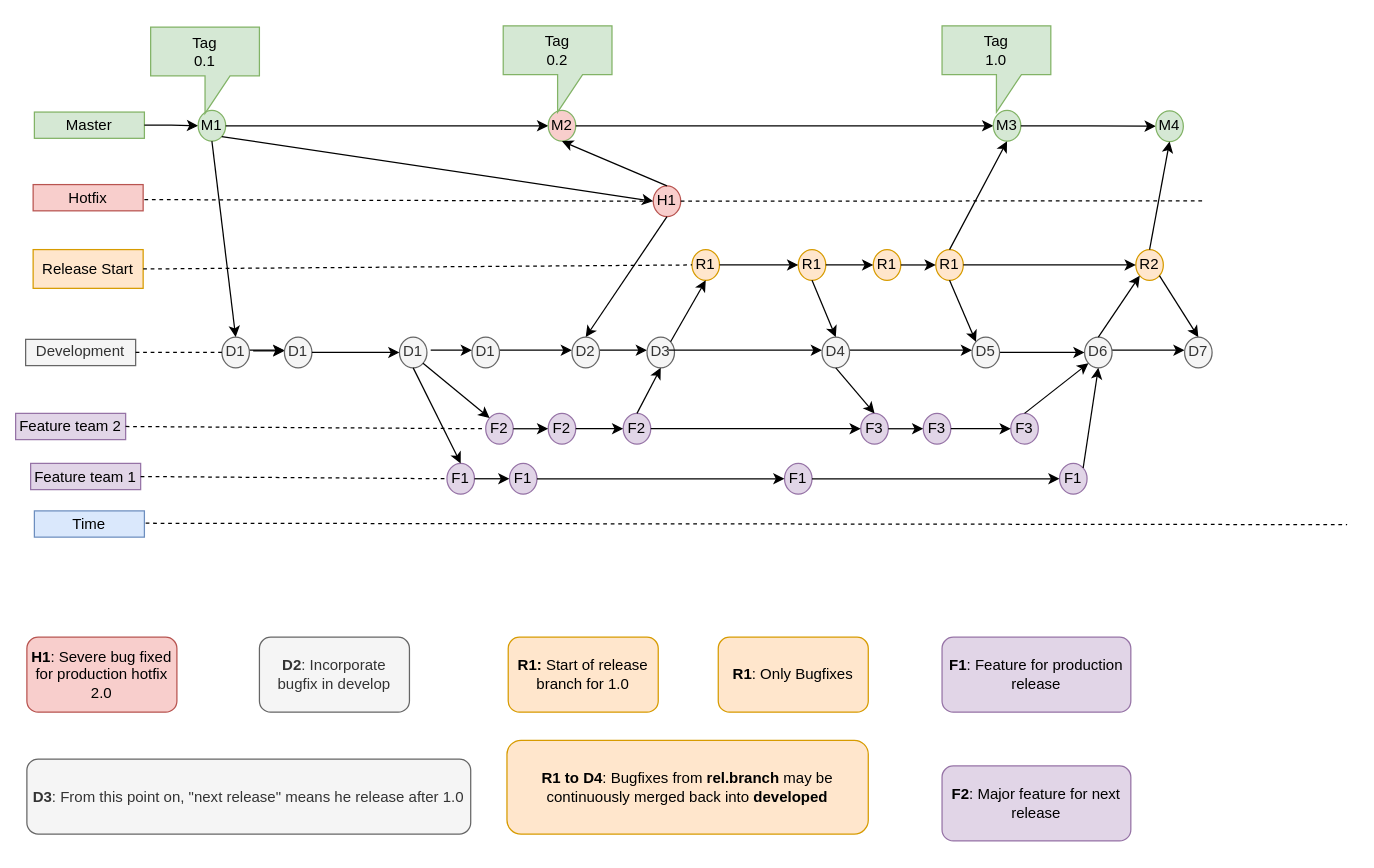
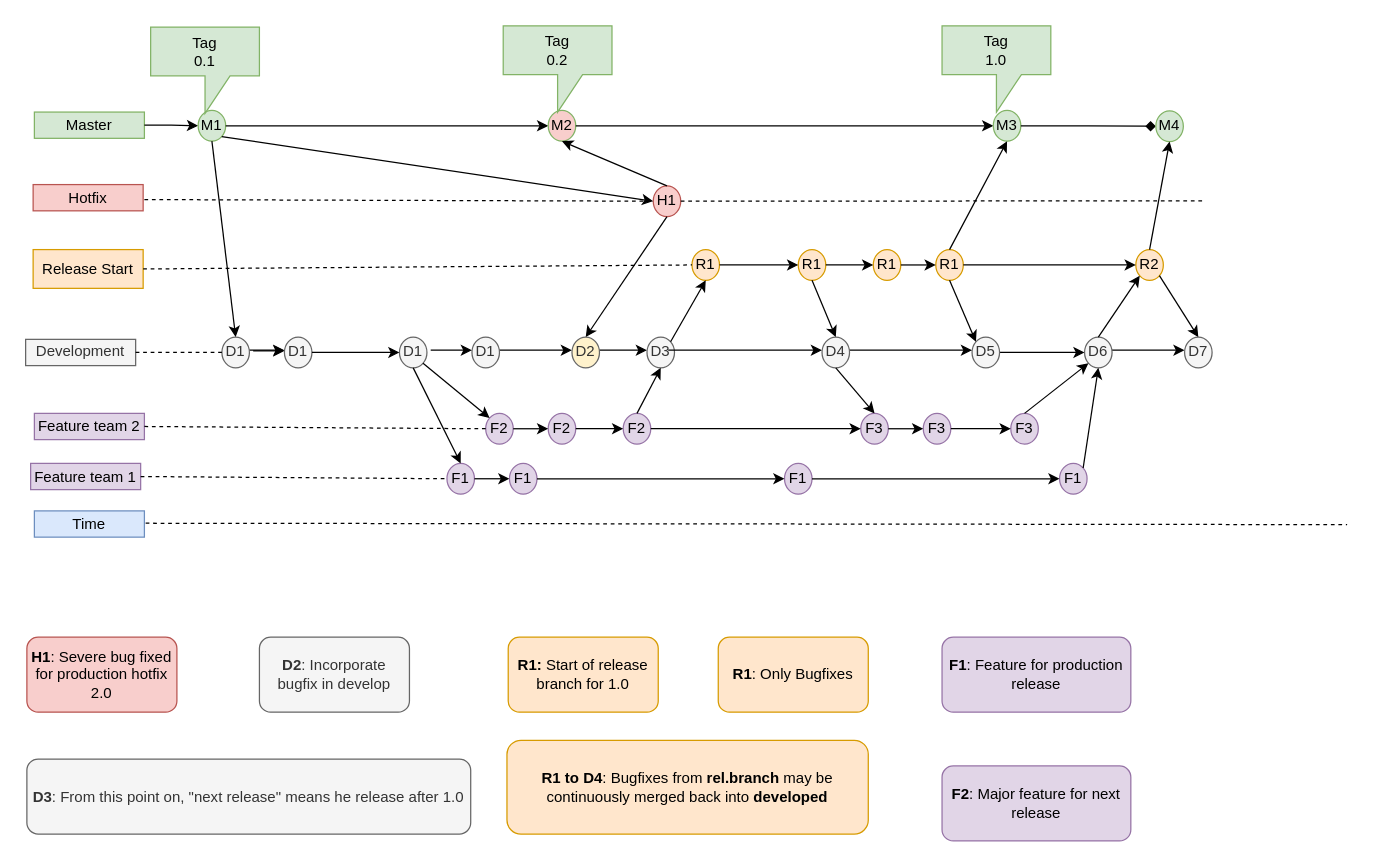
- <mxCell id="23" value="" style="edgeStyle=orthogonalEdgeStyle;rounded=0;orthogonalLoop=1;jettySize=auto;html=1;" parent="1" source="22" target="24" edge="1"><mxGeometry relative="1" as="geometry"><mxPoint x="5.333" y="100" as="targetPoint" /><mxPoint x="267" y="100" as="sourcePoint" /></mxGeometry></mxCell>
+ <mxCell id="23" value="" style="edgeStyle=orthogonalEdgeStyle;rounded=0;orthogonalLoop=1;jettySize=auto;html=1;endArrow=diamond;" parent="1" source="22" target="24" edge="1"><mxGeometry relative="1" as="geometry"><mxPoint x="5.333" y="100" as="targetPoint" /><mxPoint x="267" y="100" as="sourcePoint" /></mxGeometry></mxCell>
- <mxCell id="30" value="D2" style="ellipse;whiteSpace=wrap;html=1;aspect=fixed;fontSize=12;fillColor=#f5f5f5;strokeColor=#666666;fontColor=#333333;direction=west;flipH=0;" parent="1" vertex="1"><mxGeometry x="457" y="269" width="22" height="24.59" as="geometry" /></mxCell>
+ <mxCell id="30" value="D2" style="ellipse;whiteSpace=wrap;html=1;aspect=fixed;fontSize=12;fillColor=#fff2cc;strokeColor=#666666;fontColor=#333333;direction=west;flipH=0;" parent="1" vertex="1"><mxGeometry x="457" y="269" width="22" height="24.59" as="geometry" /></mxCell>
- <mxCell id="46" value="Feature team 2" style="text;html=1;strokeColor=#9673a6;fillColor=#e1d5e7;align=center;verticalAlign=middle;whiteSpace=wrap;rounded=0;direction=east;" parent="1" vertex="1"><mxGeometry x="12" y="330" width="88" height="21" as="geometry" /></mxCell>
+ <mxCell id="46" value="Feature team 2" style="text;html=1;strokeColor=#9673a6;fillColor=#e1d5e7;align=center;verticalAlign=middle;whiteSpace=wrap;rounded=0;direction=east;" parent="1" vertex="1"><mxGeometry x="27" y="330" width="88" height="21" as="geometry" /></mxCell>
